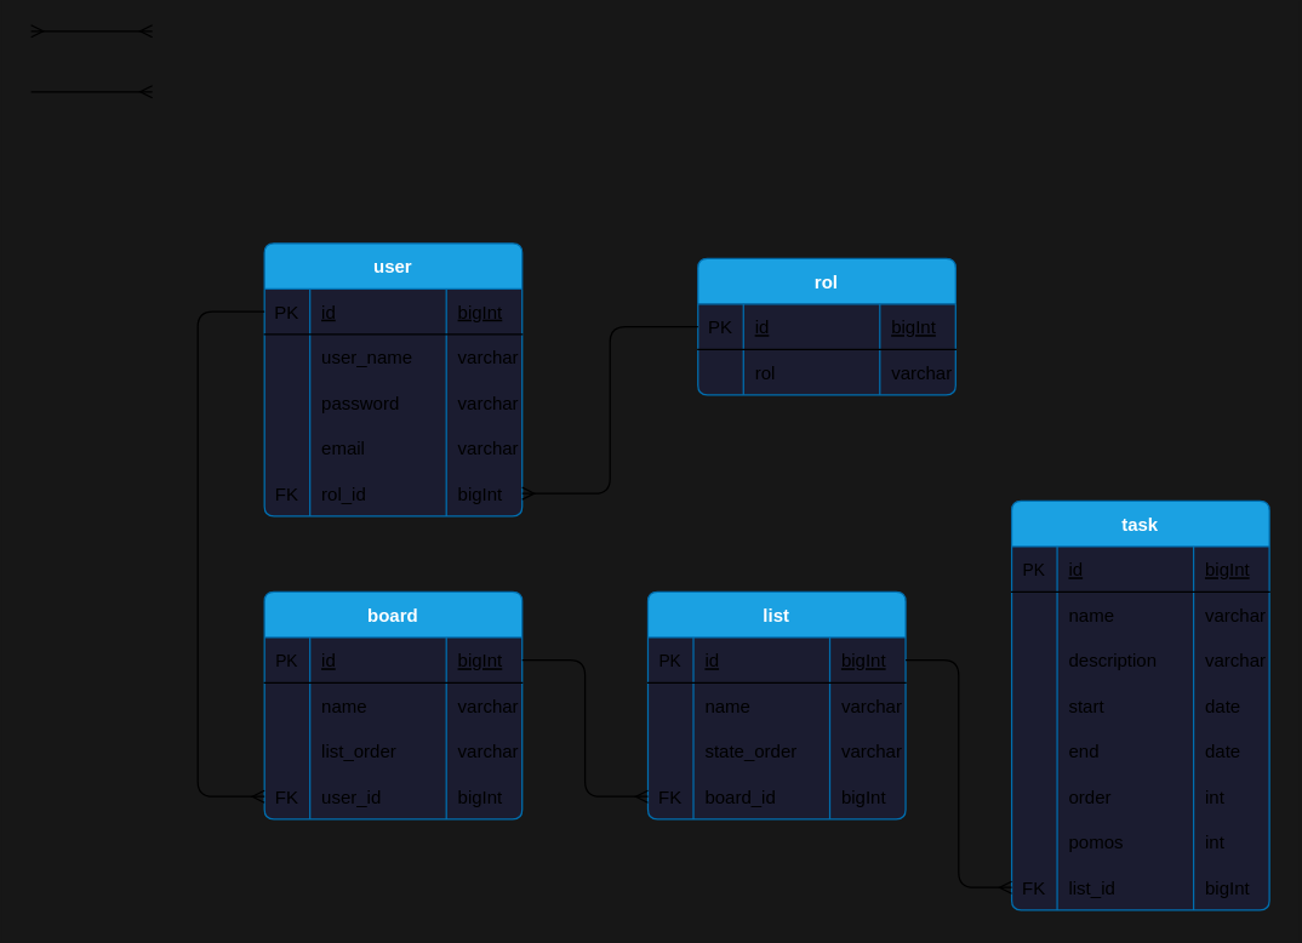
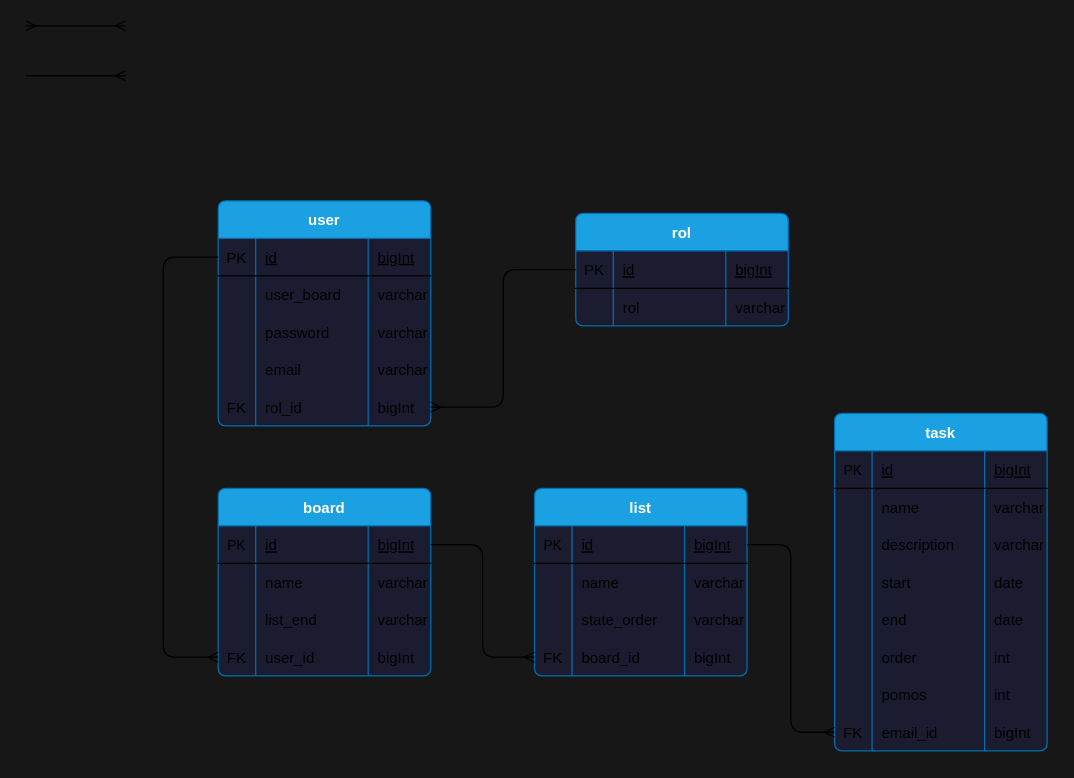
- <mxCell id="9" value="user_name    " style="shape=partialRectangle;connectable=0;fillColor=none;top=0;left=0;bottom=0;right=0;align=left;spacingLeft=6;overflow=hidden;" vertex="1" parent="7"><mxGeometry x="30" width="90" height="30" as="geometry"><mxRectangle width="90" height="30" as="alternateBounds" /></mxGeometry></mxCell>
+ <mxCell id="9" value="user_board    " style="shape=partialRectangle;connectable=0;fillColor=none;top=0;left=0;bottom=0;right=0;align=left;spacingLeft=6;overflow=hidden;" vertex="1" parent="7"><mxGeometry x="30" width="90" height="30" as="geometry"><mxRectangle width="90" height="30" as="alternateBounds" /></mxGeometry></mxCell>
- <mxCell id="46" value="list_order" style="shape=partialRectangle;connectable=0;fillColor=none;top=0;left=0;bottom=0;right=0;align=left;spacingLeft=6;overflow=hidden;" vertex="1" parent="44"><mxGeometry x="30" width="90" height="30" as="geometry"><mxRectangle width="90" height="30" as="alternateBounds" /></mxGeometry></mxCell>
+ <mxCell id="46" value="list_end" style="shape=partialRectangle;connectable=0;fillColor=none;top=0;left=0;bottom=0;right=0;align=left;spacingLeft=6;overflow=hidden;" vertex="1" parent="44"><mxGeometry x="30" width="90" height="30" as="geometry"><mxRectangle width="90" height="30" as="alternateBounds" /></mxGeometry></mxCell>
- <mxCell id="102" value="list_id" style="shape=partialRectangle;connectable=0;fillColor=none;top=0;left=0;bottom=0;right=0;align=left;spacingLeft=6;overflow=hidden;" vertex="1" parent="100"><mxGeometry x="30" width="90" height="30" as="geometry"><mxRectangle width="90" height="30" as="alternateBounds" /></mxGeometry></mxCell>
+ <mxCell id="102" value="email_id" style="shape=partialRectangle;connectable=0;fillColor=none;top=0;left=0;bottom=0;right=0;align=left;spacingLeft=6;overflow=hidden;" vertex="1" parent="100"><mxGeometry x="30" width="90" height="30" as="geometry"><mxRectangle width="90" height="30" as="alternateBounds" /></mxGeometry></mxCell>
